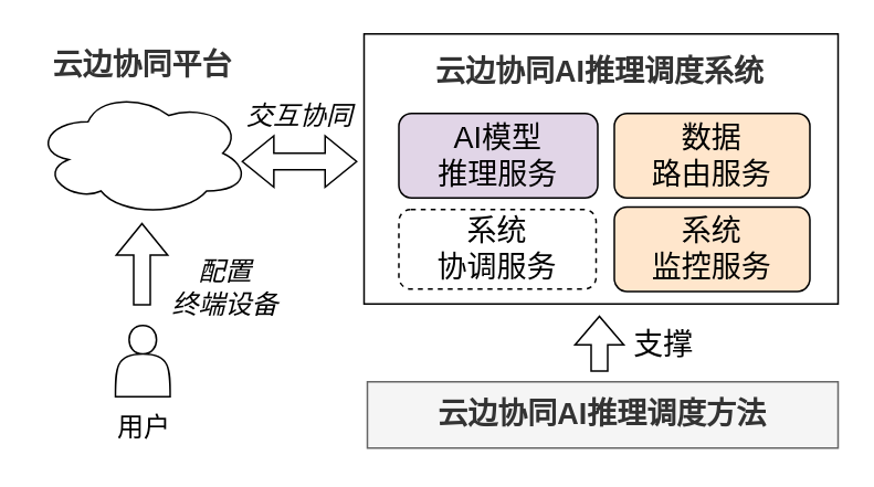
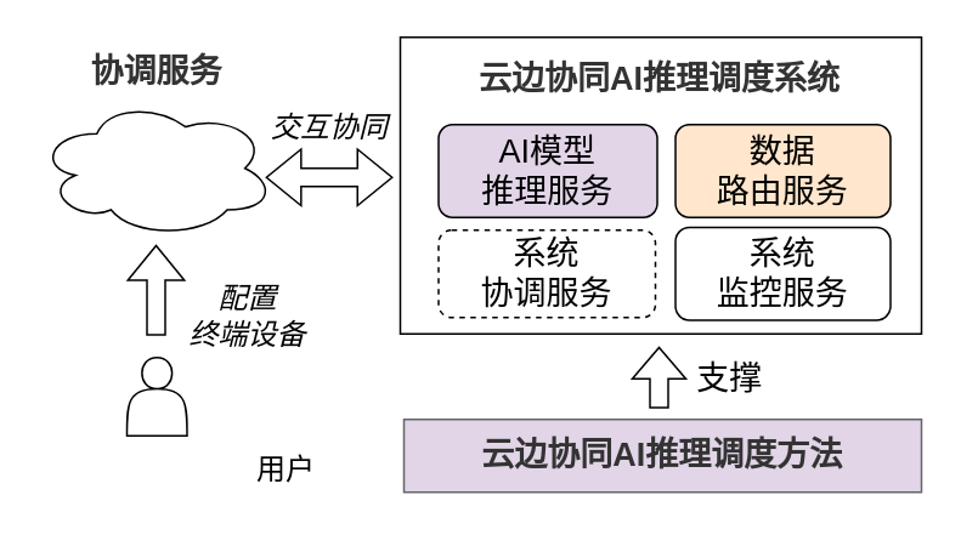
- <mxCell id="16" value="&lt;b style=&quot;caret-color: rgb(51, 51, 51); color: rgb(51, 51, 51);&quot;&gt;&lt;font style=&quot;font-size: 18px;&quot;&gt;云边协同平台&lt;/font&gt;&lt;/b&gt;" style="text;html=1;align=center;verticalAlign=middle;whiteSpace=wrap;rounded=0;" vertex="1" parent="1"><mxGeometry x="27.5" y="24" width="115" height="30" as="geometry" /></mxCell>
+ <mxCell id="16" value="&lt;b style=&quot;caret-color: rgb(51, 51, 51); color: rgb(51, 51, 51);&quot;&gt;&lt;font style=&quot;font-size: 18px;&quot;&gt;协调服务&lt;/font&gt;&lt;/b&gt;" style="text;html=1;align=center;verticalAlign=middle;whiteSpace=wrap;rounded=0;" vertex="1" parent="1"><mxGeometry x="27.5" y="24" width="115" height="30" as="geometry" /></mxCell>
- <mxCell id="9" value="&lt;font style=&quot;font-size: 18px;&quot;&gt;系统&lt;/font&gt;&lt;div&gt;&lt;font style=&quot;font-size: 18px;&quot;&gt;监控&lt;/font&gt;&lt;span style=&quot;font-size: 18px;&quot;&gt;服务&lt;/span&gt;&lt;/div&gt;" style="rounded=1;whiteSpace=wrap;html=1;fillColor=#ffe6cc;" vertex="1" parent="1"><mxGeometry x="370" y="124.5" width="118" height="51" as="geometry" /></mxCell>
+ <mxCell id="9" value="&lt;font style=&quot;font-size: 18px;&quot;&gt;系统&lt;/font&gt;&lt;div&gt;&lt;font style=&quot;font-size: 18px;&quot;&gt;监控&lt;/font&gt;&lt;span style=&quot;font-size: 18px;&quot;&gt;服务&lt;/span&gt;&lt;/div&gt;" style="rounded=1;whiteSpace=wrap;html=1;" vertex="1" parent="1"><mxGeometry x="370" y="124.5" width="118" height="51" as="geometry" /></mxCell>
- <mxCell id="4" value="&lt;b&gt;&lt;font style=&quot;font-size: 18px;&quot;&gt;云边协同AI推理调度方法&lt;/font&gt;&lt;/b&gt;" style="rounded=0;whiteSpace=wrap;html=1;fillColor=#f5f5f5;fontColor=#333333;strokeColor=#666666;" vertex="1" parent="1"><mxGeometry x="221" y="230" width="284" height="40" as="geometry" /></mxCell>
+ <mxCell id="4" value="&lt;b&gt;&lt;font style=&quot;font-size: 18px;&quot;&gt;云边协同AI推理调度方法&lt;/font&gt;&lt;/b&gt;" style="rounded=0;whiteSpace=wrap;html=1;fillColor=#e1d5e7;fontColor=#333333;strokeColor=#666666;" vertex="1" parent="1"><mxGeometry x="221" y="230" width="284" height="40" as="geometry" /></mxCell>
- <mxCell id="18" value="&lt;font size=&quot;3&quot;&gt;用户&lt;/font&gt;" style="text;html=1;align=center;verticalAlign=middle;resizable=0;points=[];autosize=1;strokeColor=none;fillColor=none;" vertex="1" parent="1"><mxGeometry x="55.5" y="242" width="60" height="30" as="geometry" /></mxCell>
+ <mxCell id="18" value="&lt;font size=&quot;3&quot;&gt;用户&lt;/font&gt;" style="text;html=1;align=center;verticalAlign=middle;resizable=0;points=[];autosize=1;strokeColor=none;fillColor=none;" vertex="1" parent="1"><mxGeometry x="125.5" y="242" width="60" height="30" as="geometry" /></mxCell>
